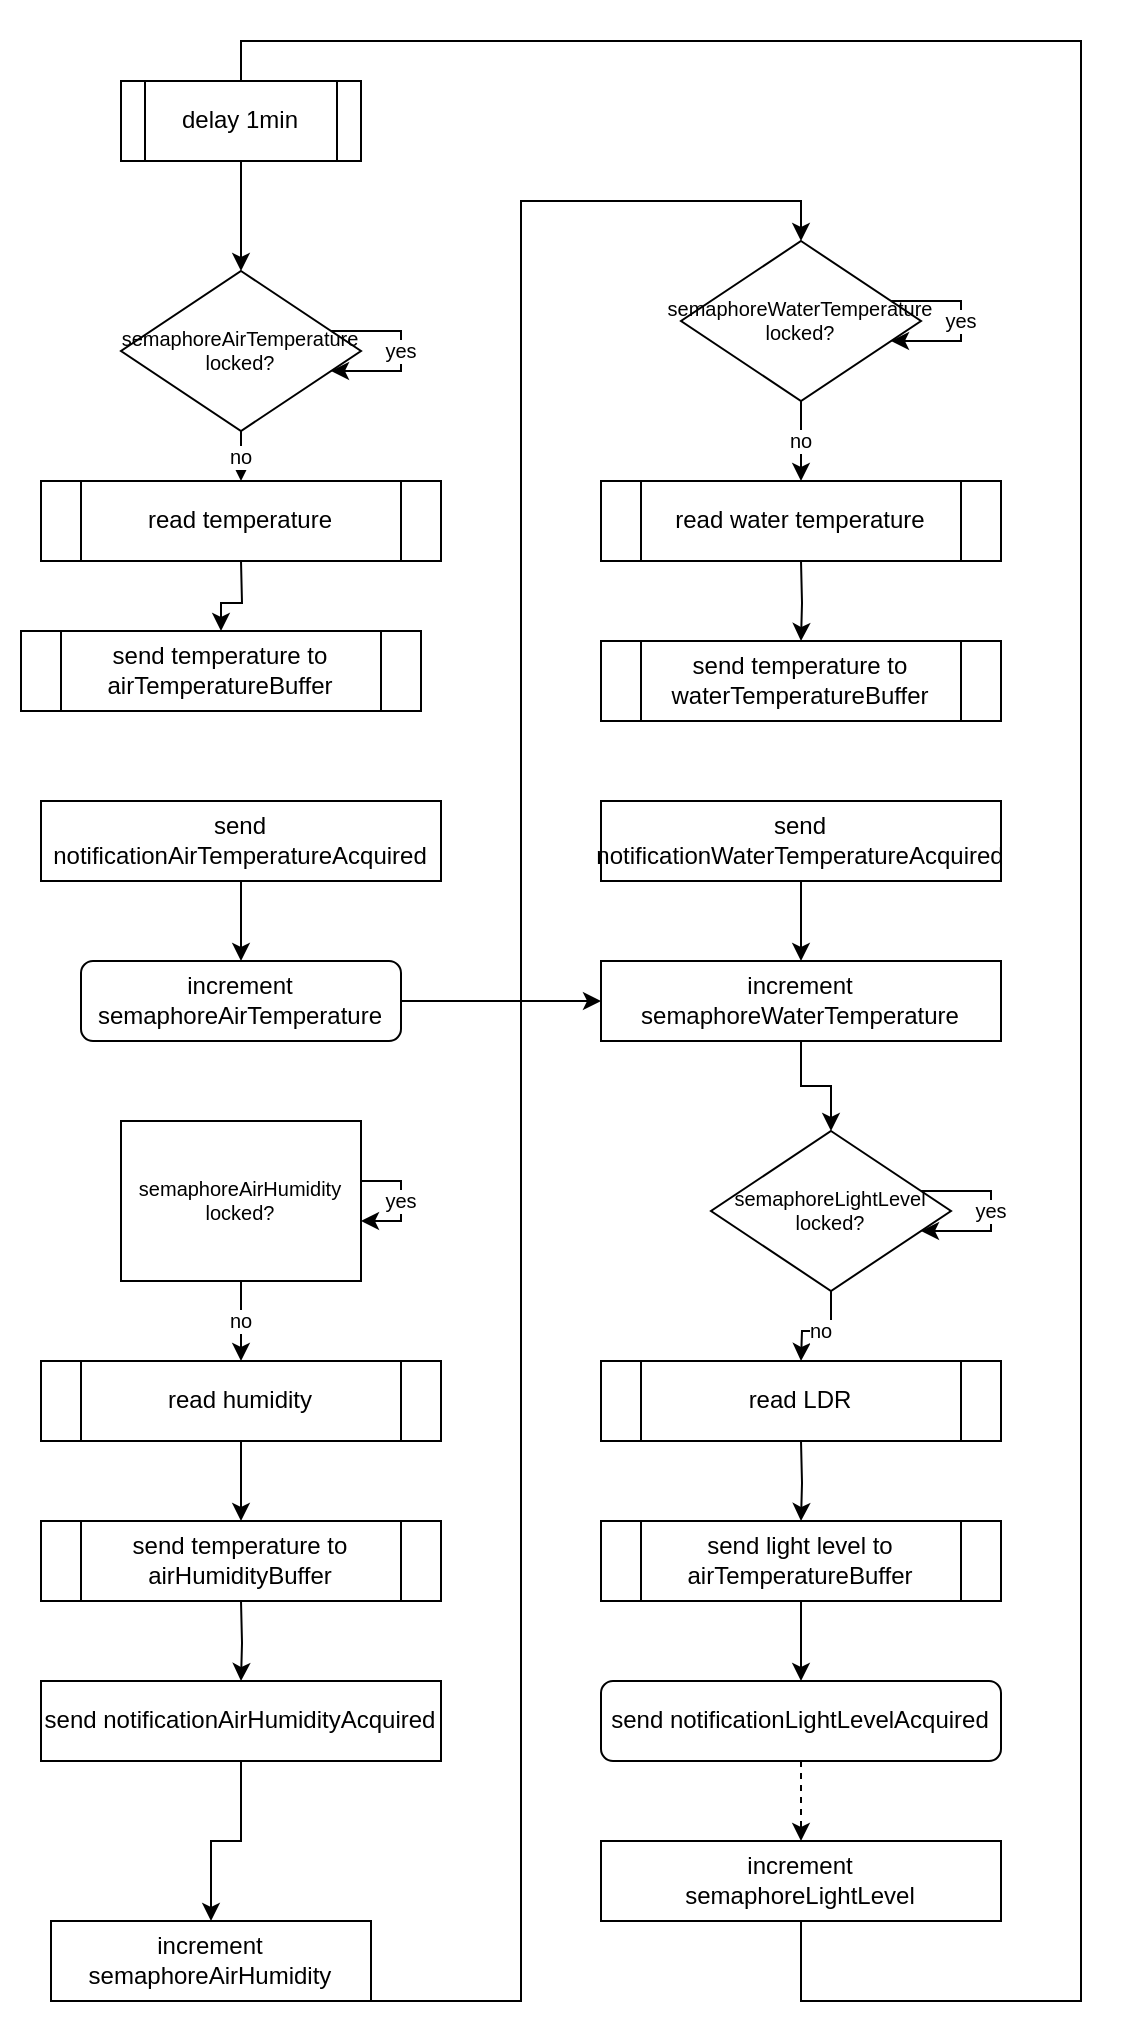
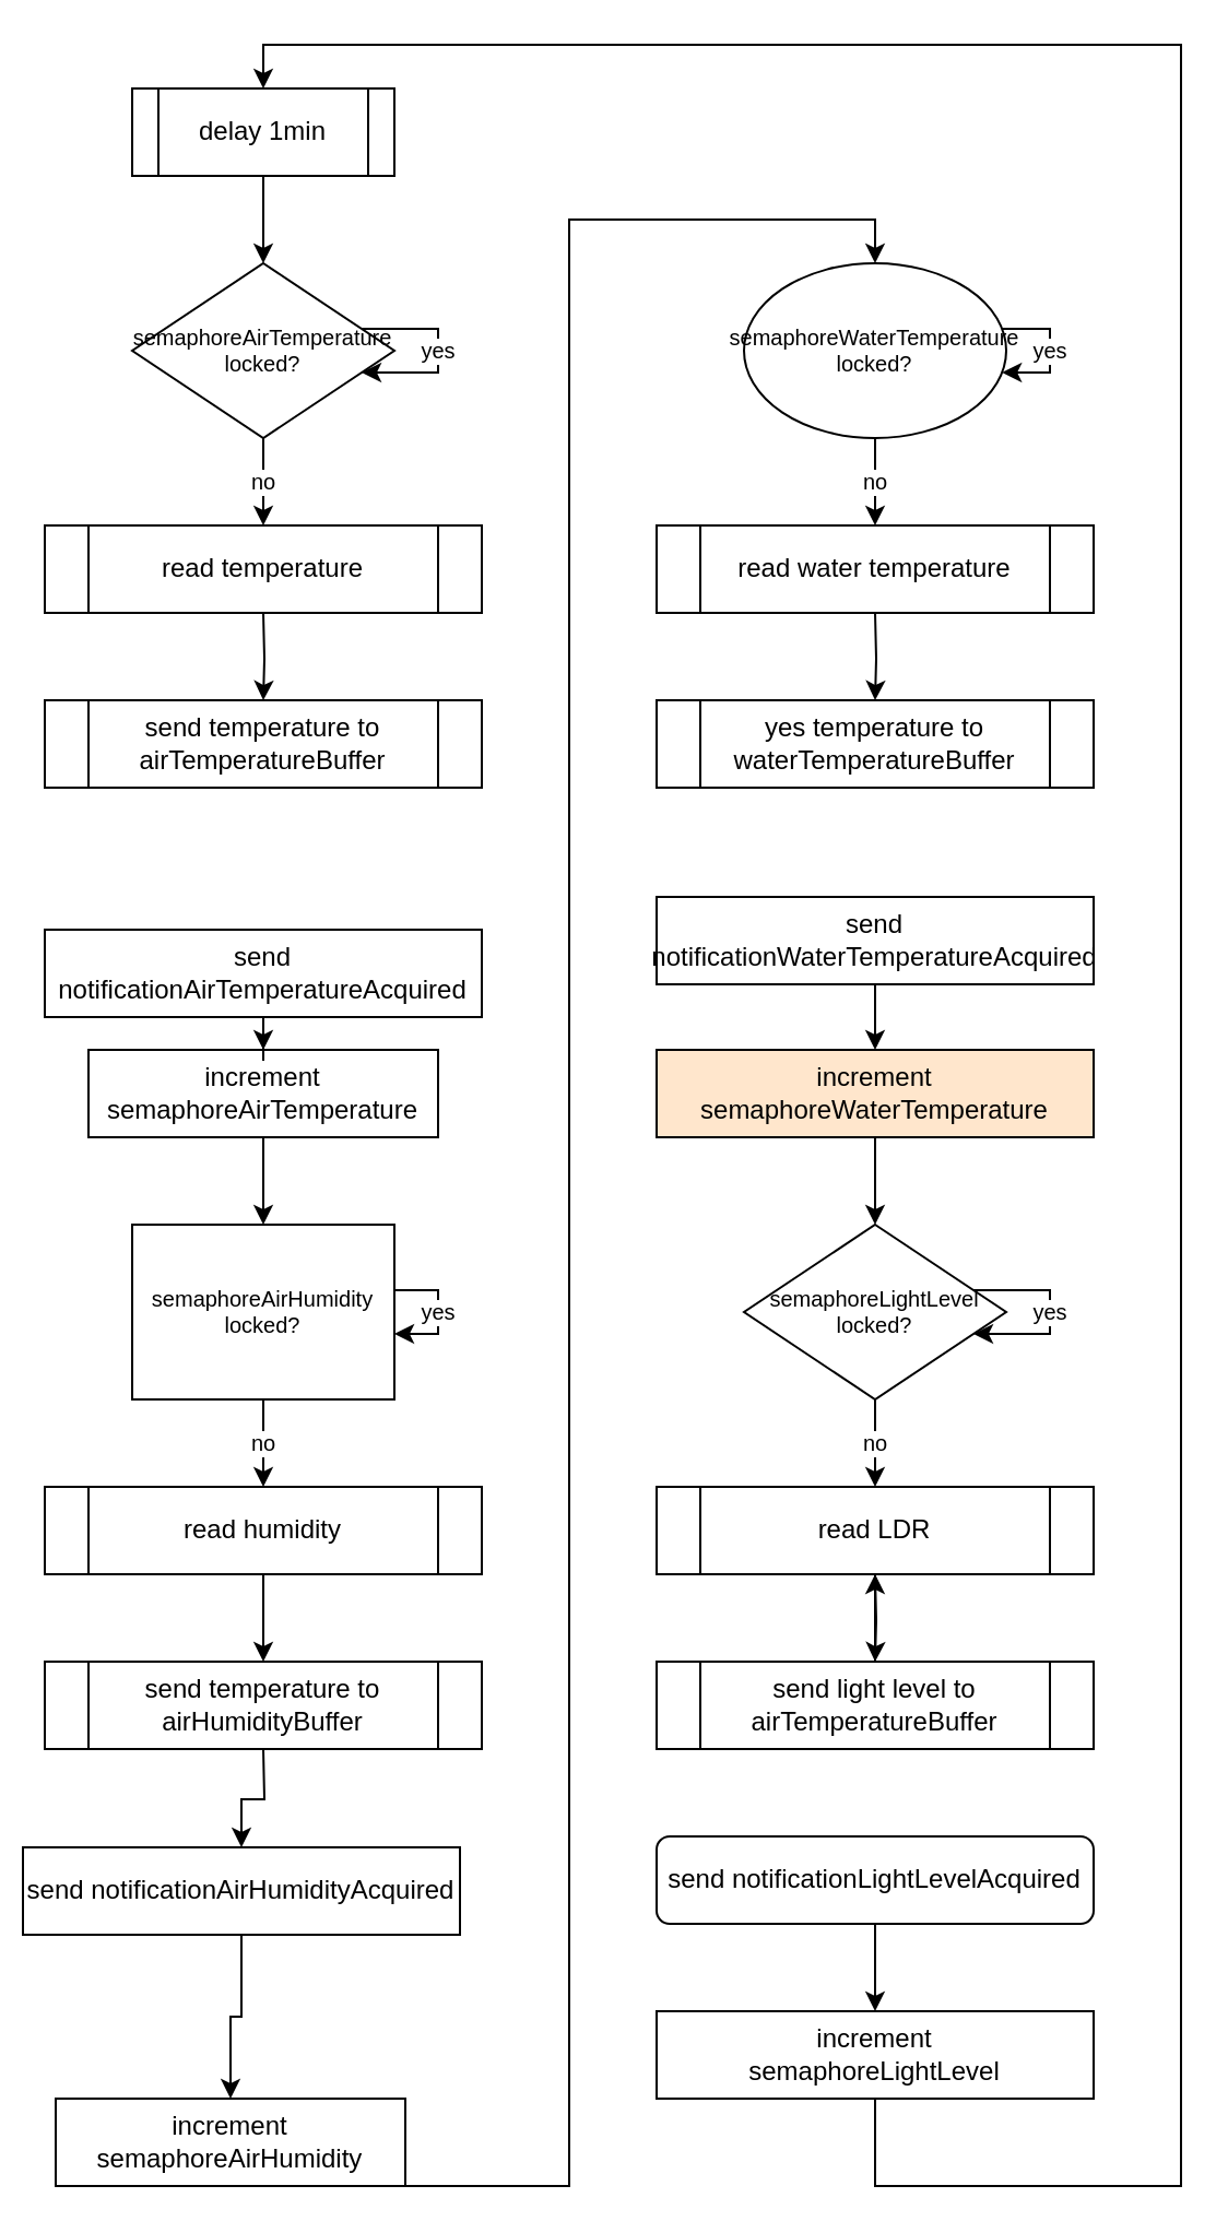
- <mxCell id="38" style="edgeStyle=orthogonalEdgeStyle;rounded=0;orthogonalLoop=1;jettySize=auto;html=1;entryX=0.5;entryY=0;entryDx=0;entryDy=0;endArrow=none;" edge="1" parent="1" source="39" target="3"><mxGeometry relative="1" as="geometry"><Array as="points"><mxPoint x="400" y="1000" /><mxPoint x="540" y="1000" /><mxPoint x="540" y="20" /><mxPoint x="120" y="20" /></Array></mxGeometry></mxCell>
+ <mxCell id="38" style="edgeStyle=orthogonalEdgeStyle;rounded=0;orthogonalLoop=1;jettySize=auto;html=1;entryX=0.5;entryY=0;entryDx=0;entryDy=0;" edge="1" parent="1" source="39" target="3"><mxGeometry relative="1" as="geometry"><Array as="points"><mxPoint x="400" y="1000" /><mxPoint x="540" y="1000" /><mxPoint x="540" y="20" /><mxPoint x="120" y="20" /></Array></mxGeometry></mxCell>
- <mxCell id="26" value="semaphoreWaterTemperature&lt;br style=&quot;font-size: 10px&quot;&gt;locked?" style="rhombus;whiteSpace=wrap;html=1;fontSize=10;" vertex="1" parent="1"><mxGeometry x="340" y="120" width="120" height="80" as="geometry" /></mxCell>
+ <mxCell id="26" value="semaphoreWaterTemperature&lt;br style=&quot;font-size: 10px&quot;&gt;locked?" style="ellipse;whiteSpace=wrap;html=1;fontSize=10;" vertex="1" parent="1"><mxGeometry x="340" y="120" width="120" height="80" as="geometry" /></mxCell>
- <mxCell id="5" value="semaphoreAirTemperature&lt;br style=&quot;font-size: 10px&quot;&gt;locked?" style="rhombus;whiteSpace=wrap;html=1;fontSize=10;" parent="1" vertex="1"><mxGeometry x="60" y="135" width="120" height="80" as="geometry" /></mxCell>
+ <mxCell id="5" value="semaphoreAirTemperature&lt;br style=&quot;font-size: 10px&quot;&gt;locked?" style="rhombus;whiteSpace=wrap;html=1;fontSize=10;" parent="1" vertex="1"><mxGeometry x="60" y="120" width="120" height="80" as="geometry" /></mxCell>
- <mxCell id="23" value="send temperature to airTemperatureBuffer" style="shape=process;whiteSpace=wrap;html=1;backgroundOutline=1;" parent="1" vertex="1"><mxGeometry x="10" y="315" width="200" height="40" as="geometry" /></mxCell>
+ <mxCell id="23" value="send temperature to airTemperatureBuffer" style="shape=process;whiteSpace=wrap;html=1;backgroundOutline=1;" parent="1" vertex="1"><mxGeometry x="20" y="320" width="200" height="40" as="geometry" /></mxCell>
- <mxCell id="34" value="send temperature to waterTemperatureBuffer" style="shape=process;whiteSpace=wrap;html=1;backgroundOutline=1;" vertex="1" parent="1"><mxGeometry x="300" y="320" width="200" height="40" as="geometry" /></mxCell>
+ <mxCell id="34" value="yes temperature to waterTemperatureBuffer" style="shape=process;whiteSpace=wrap;html=1;backgroundOutline=1;" vertex="1" parent="1"><mxGeometry x="300" y="320" width="200" height="40" as="geometry" /></mxCell>
- <mxCell id="17" value="send notificationAirTemperatureAcquired" style="rounded=0;whiteSpace=wrap;html=1;" parent="1" vertex="1"><mxGeometry x="20" y="400" width="200" height="40" as="geometry" /></mxCell>
+ <mxCell id="17" value="send notificationAirTemperatureAcquired" style="rounded=0;whiteSpace=wrap;html=1;" parent="1" vertex="1"><mxGeometry x="20" y="425" width="200" height="40" as="geometry" /></mxCell>
- <mxCell id="32" value="send notificationWaterTemperatureAcquired" style="rounded=0;whiteSpace=wrap;html=1;" vertex="1" parent="1"><mxGeometry x="300" y="400" width="200" height="40" as="geometry" /></mxCell>
+ <mxCell id="32" value="send notificationWaterTemperatureAcquired" style="rounded=0;whiteSpace=wrap;html=1;" vertex="1" parent="1"><mxGeometry x="300" y="410" width="200" height="40" as="geometry" /></mxCell>
- <mxCell id="8" value="increment&lt;br&gt;semaphoreAirTemperature" style="whiteSpace=wrap;html=1;rounded=1;" parent="1" vertex="1"><mxGeometry x="40" y="480" width="160" height="40" as="geometry" /></mxCell>
+ <mxCell id="8" value="increment&lt;br&gt;semaphoreAirTemperature" style="rounded=0;whiteSpace=wrap;html=1;" parent="1" vertex="1"><mxGeometry x="40" y="480" width="160" height="40" as="geometry" /></mxCell>
- <mxCell id="7" value="" style="edgeStyle=orthogonalEdgeStyle;rounded=0;orthogonalLoop=1;jettySize=auto;html=1;fontSize=10;" parent="1" source="8" target="29" edge="1"><mxGeometry relative="1" as="geometry" /></mxCell>
+ <mxCell id="7" value="" style="edgeStyle=orthogonalEdgeStyle;rounded=0;orthogonalLoop=1;jettySize=auto;html=1;fontSize=10;" parent="1" source="8" target="10" edge="1"><mxGeometry relative="1" as="geometry" /></mxCell>
- <mxCell id="29" value="increment&lt;br&gt;semaphoreWaterTemperature" style="rounded=0;whiteSpace=wrap;html=1;" vertex="1" parent="1"><mxGeometry x="300" y="480" width="200" height="40" as="geometry" /></mxCell>
+ <mxCell id="29" value="increment&lt;br&gt;semaphoreWaterTemperature" style="rounded=0;whiteSpace=wrap;html=1;fillColor=#ffe6cc;" vertex="1" parent="1"><mxGeometry x="300" y="480" width="200" height="40" as="geometry" /></mxCell>
- <mxCell id="36" value="semaphoreLightLevel&lt;br style=&quot;font-size: 10px&quot;&gt;locked?" style="rhombus;whiteSpace=wrap;html=1;fontSize=10;" vertex="1" parent="1"><mxGeometry x="355" y="565" width="120" height="80" as="geometry" /></mxCell>
+ <mxCell id="36" value="semaphoreLightLevel&lt;br style=&quot;font-size: 10px&quot;&gt;locked?" style="rhombus;whiteSpace=wrap;html=1;fontSize=10;" vertex="1" parent="1"><mxGeometry x="340" y="560" width="120" height="80" as="geometry" /></mxCell>
- <mxCell id="44" style="edgeStyle=orthogonalEdgeStyle;rounded=0;orthogonalLoop=1;jettySize=auto;html=1;" edge="1" parent="1" source="45" target="42"><mxGeometry relative="1" as="geometry" /></mxCell>
+ <mxCell id="44" style="edgeStyle=orthogonalEdgeStyle;rounded=0;orthogonalLoop=1;jettySize=auto;html=1;" edge="1" parent="1" source="45" target="43"><mxGeometry relative="1" as="geometry" /></mxCell>
- <mxCell id="19" value="send notificationAirHumidityAcquired" style="rounded=0;whiteSpace=wrap;html=1;" parent="1" vertex="1"><mxGeometry x="20" y="840" width="200" height="40" as="geometry" /></mxCell>
+ <mxCell id="19" value="send notificationAirHumidityAcquired" style="rounded=0;whiteSpace=wrap;html=1;" parent="1" vertex="1"><mxGeometry x="10" y="845" width="200" height="40" as="geometry" /></mxCell>
- <mxCell id="41" style="edgeStyle=orthogonalEdgeStyle;rounded=0;orthogonalLoop=1;jettySize=auto;html=1;dashed=1;" edge="1" parent="1" source="42" target="39"><mxGeometry relative="1" as="geometry" /></mxCell>
+ <mxCell id="41" style="edgeStyle=orthogonalEdgeStyle;rounded=0;orthogonalLoop=1;jettySize=auto;html=1;" edge="1" parent="1" source="42" target="39"><mxGeometry relative="1" as="geometry" /></mxCell>
